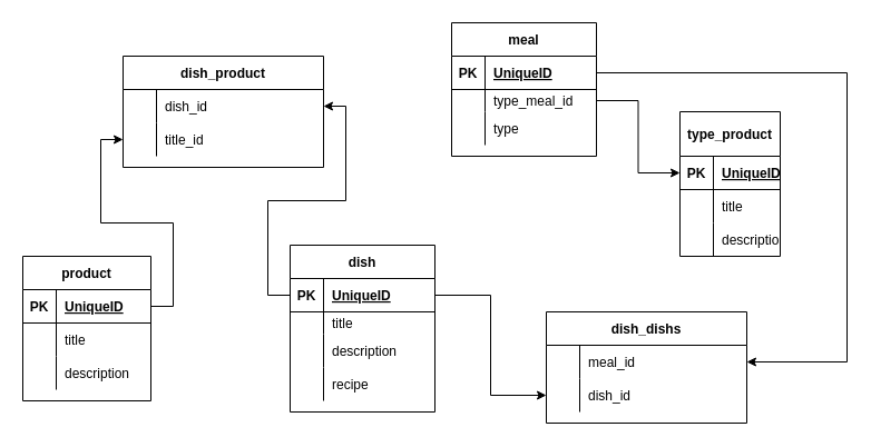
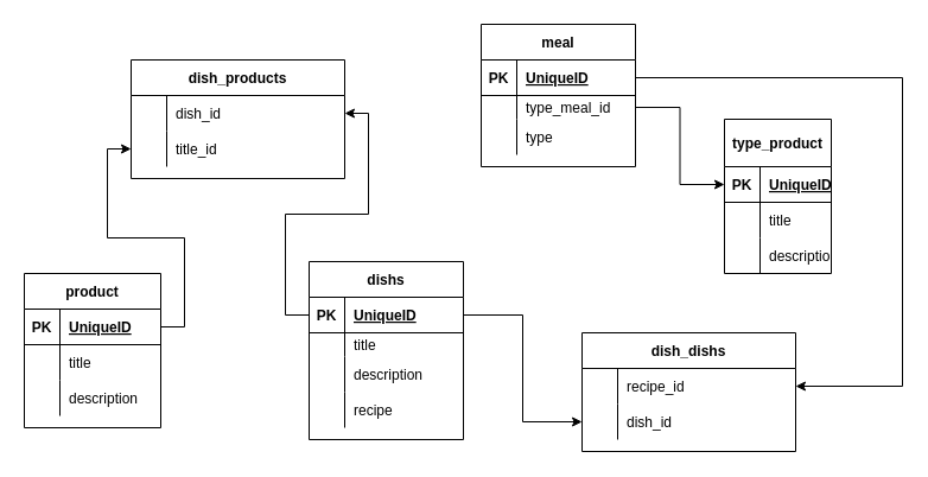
- <mxCell id="53" value="dish_product" style="shape=table;startSize=30;container=1;collapsible=1;childLayout=tableLayout;fixedRows=1;rowLines=0;fontStyle=1;align=center;resizeLast=1;strokeColor=default;fillColor=none;" parent="1" vertex="1"><mxGeometry x="110" y="50" width="180" height="100" as="geometry" /></mxCell>
+ <mxCell id="53" value="dish_products" style="shape=table;startSize=30;container=1;collapsible=1;childLayout=tableLayout;fixedRows=1;rowLines=0;fontStyle=1;align=center;resizeLast=1;strokeColor=default;fillColor=none;" parent="1" vertex="1"><mxGeometry x="110" y="50" width="180" height="100" as="geometry" /></mxCell>
- <mxCell id="23" value="dish" style="shape=table;startSize=30;container=1;collapsible=1;childLayout=tableLayout;fixedRows=1;rowLines=0;fontStyle=1;align=center;resizeLast=1;strokeColor=default;fillColor=none;" parent="1" vertex="1"><mxGeometry x="260" y="220" width="130" height="150" as="geometry" /></mxCell>
+ <mxCell id="23" value="dishs" style="shape=table;startSize=30;container=1;collapsible=1;childLayout=tableLayout;fixedRows=1;rowLines=0;fontStyle=1;align=center;resizeLast=1;strokeColor=default;fillColor=none;" parent="1" vertex="1"><mxGeometry x="260" y="220" width="130" height="150" as="geometry" /></mxCell>
- <mxCell id="49" value="meal_id" style="shape=partialRectangle;connectable=0;fillColor=none;top=0;left=0;bottom=0;right=0;align=left;spacingLeft=6;overflow=hidden;strokeColor=default;" parent="47" vertex="1"><mxGeometry x="30" width="150" height="30" as="geometry"><mxRectangle width="150" height="30" as="alternateBounds" /></mxGeometry></mxCell>
+ <mxCell id="49" value="recipe_id" style="shape=partialRectangle;connectable=0;fillColor=none;top=0;left=0;bottom=0;right=0;align=left;spacingLeft=6;overflow=hidden;strokeColor=default;" parent="47" vertex="1"><mxGeometry x="30" width="150" height="30" as="geometry"><mxRectangle width="150" height="30" as="alternateBounds" /></mxGeometry></mxCell>
